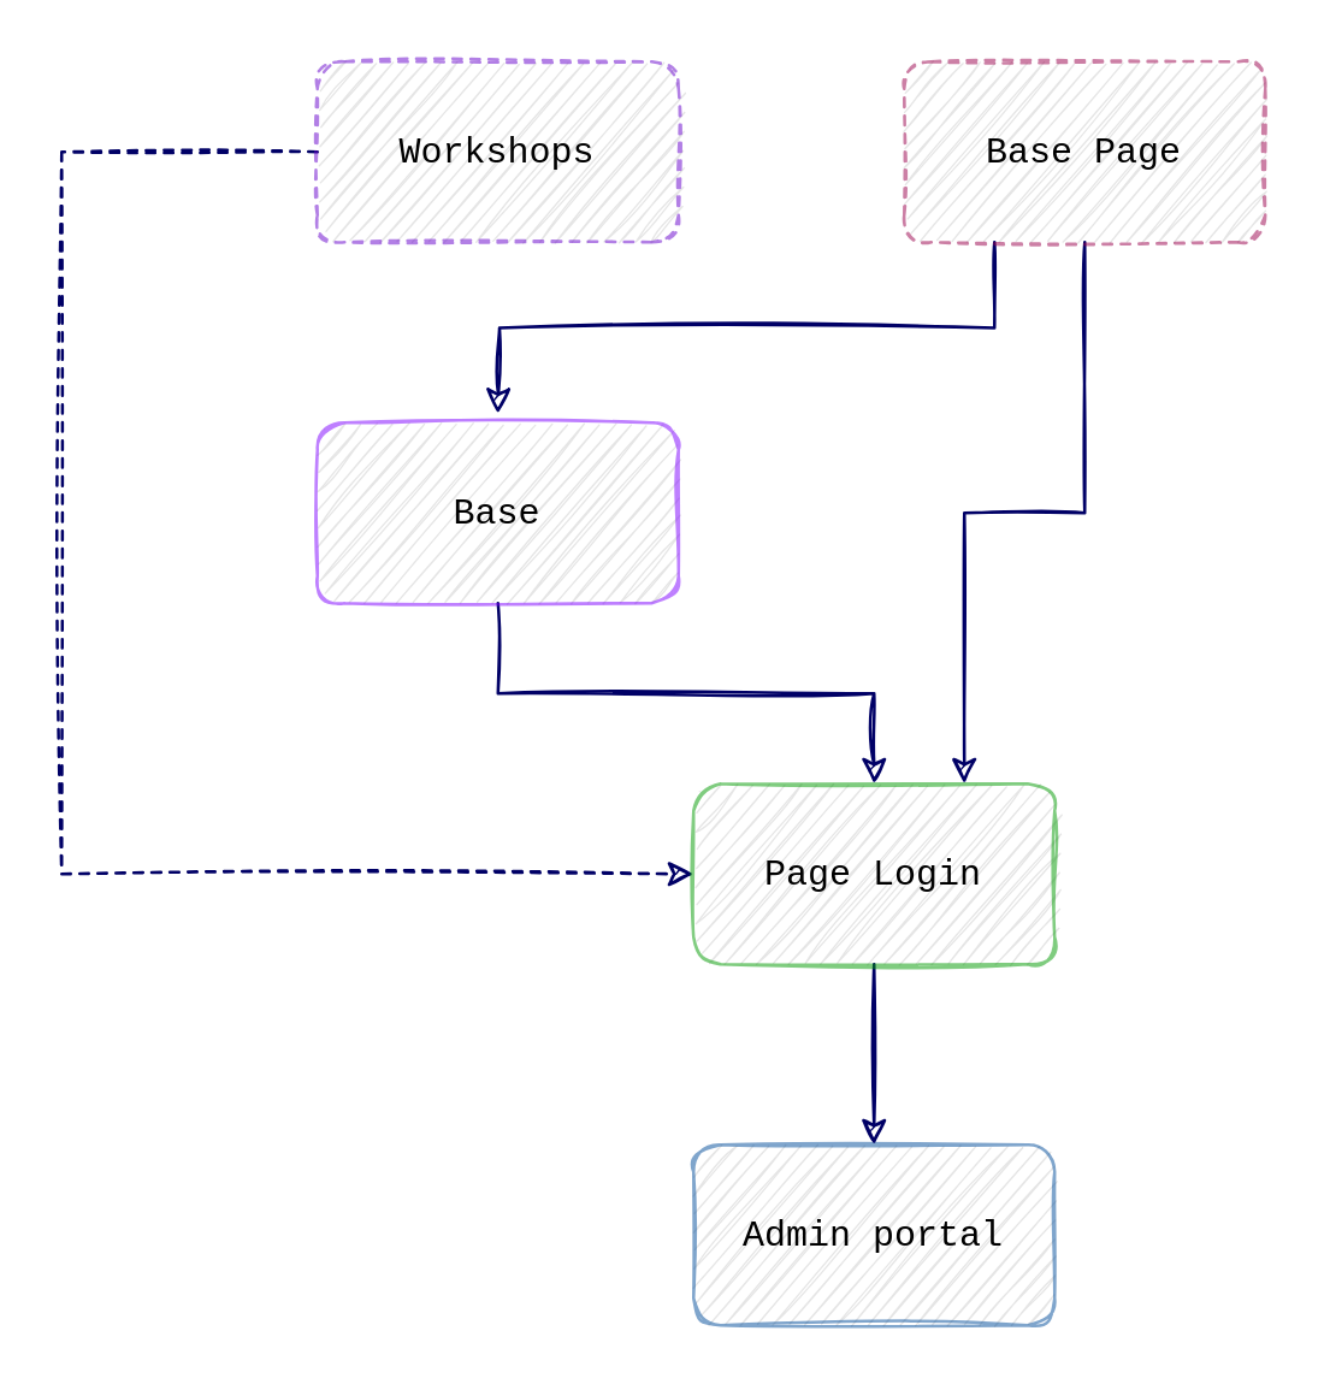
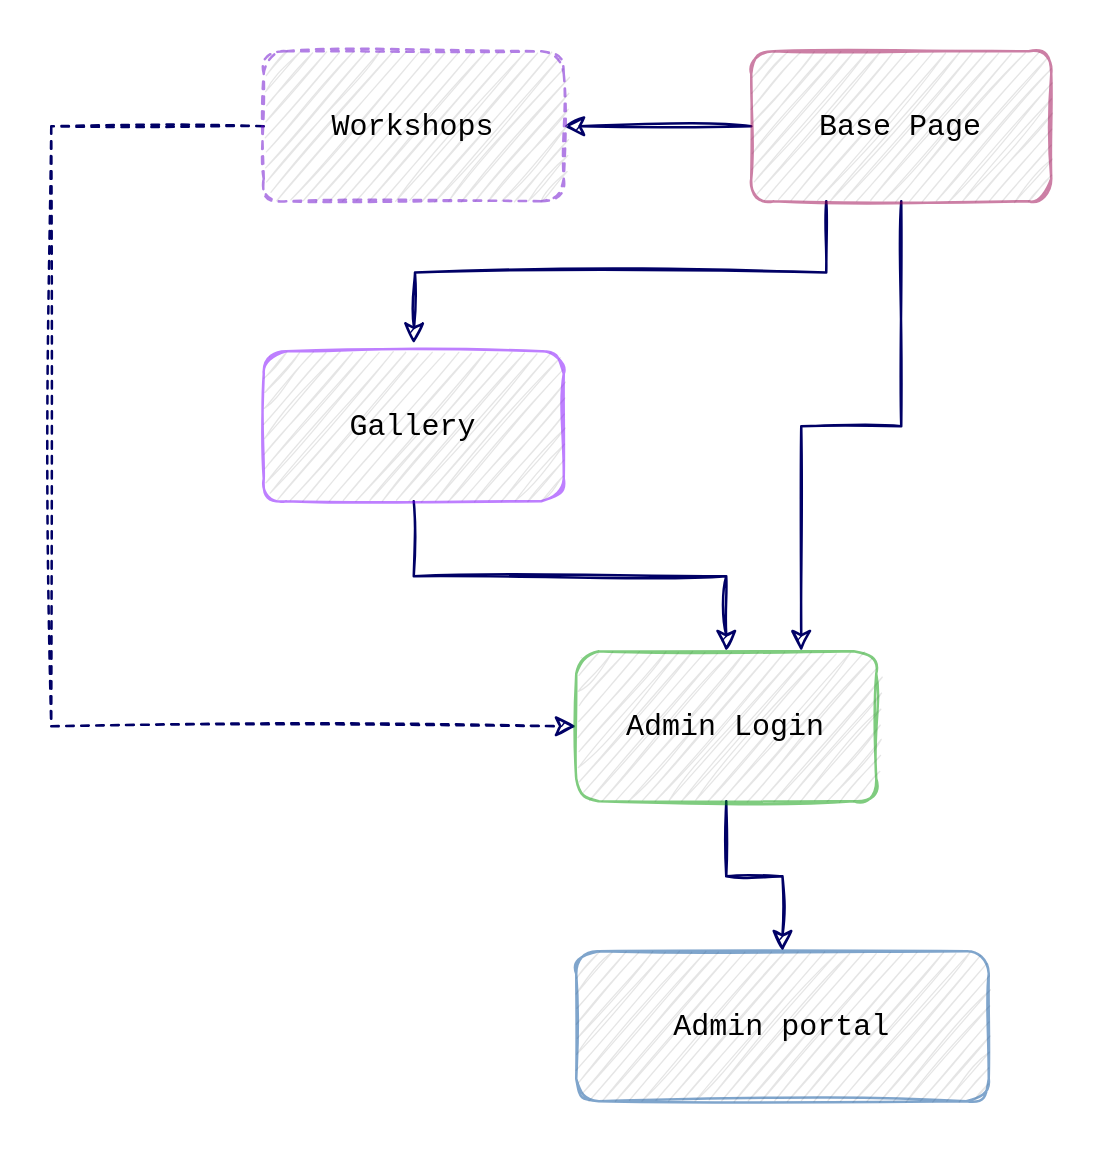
+ <mxCell id="2" style="edgeStyle=orthogonalEdgeStyle;rounded=0;orthogonalLoop=1;jettySize=auto;html=1;sketch=1;strokeColor=#000066;" edge="1" parent="1" source="5" target="9"><mxGeometry relative="1" as="geometry" /></mxCell>
- <mxCell id="5" value="&lt;font face=&quot;Courier New&quot;&gt;Base Page&lt;/font&gt;" style="rounded=1;whiteSpace=wrap;html=1;sketch=1;strokeColor=#99004D;fillColor=#CCCCCC;opacity=50;dashed=1;" vertex="1" parent="1"><mxGeometry x="300" y="20" width="120" height="60" as="geometry" /></mxCell>
+ <mxCell id="5" value="&lt;font face=&quot;Courier New&quot;&gt;Base Page&lt;/font&gt;" style="rounded=1;whiteSpace=wrap;html=1;sketch=1;strokeColor=#99004D;fillColor=#CCCCCC;opacity=50;" vertex="1" parent="1"><mxGeometry x="300" y="20" width="120" height="60" as="geometry" /></mxCell>
- <mxCell id="7" value="&lt;font face=&quot;Courier New&quot;&gt;Base&lt;/font&gt;" style="rounded=1;whiteSpace=wrap;html=1;sketch=1;strokeColor=#7F00FF;fillColor=#CCCCCC;opacity=50;" vertex="1" parent="1"><mxGeometry x="105" y="140" width="120" height="60" as="geometry" /></mxCell>
+ <mxCell id="7" value="&lt;font face=&quot;Courier New&quot;&gt;Gallery&lt;/font&gt;" style="rounded=1;whiteSpace=wrap;html=1;sketch=1;strokeColor=#7F00FF;fillColor=#CCCCCC;opacity=50;" vertex="1" parent="1"><mxGeometry x="105" y="140" width="120" height="60" as="geometry" /></mxCell>
- <mxCell id="12" value="&lt;font face=&quot;Courier New&quot;&gt;Page Login&lt;/font&gt;" style="rounded=1;whiteSpace=wrap;html=1;sketch=1;strokeColor=#009900;fillColor=#CCCCCC;opacity=50;" vertex="1" parent="1"><mxGeometry x="230" y="260" width="120" height="60" as="geometry" /></mxCell>
+ <mxCell id="12" value="&lt;font face=&quot;Courier New&quot;&gt;Admin Login&lt;/font&gt;" style="rounded=1;whiteSpace=wrap;html=1;sketch=1;strokeColor=#009900;fillColor=#CCCCCC;opacity=50;" vertex="1" parent="1"><mxGeometry x="230" y="260" width="120" height="60" as="geometry" /></mxCell>
- <mxCell id="10" value="&lt;font face=&quot;Courier New&quot;&gt;Admin portal&lt;/font&gt;" style="rounded=1;whiteSpace=wrap;html=1;sketch=1;strokeColor=#004C99;fillColor=#CCCCCC;opacity=50;" vertex="1" parent="1"><mxGeometry x="230" y="380" width="120" height="60" as="geometry" /></mxCell>
+ <mxCell id="10" value="&lt;font face=&quot;Courier New&quot;&gt;Admin portal&lt;/font&gt;" style="rounded=1;whiteSpace=wrap;html=1;sketch=1;strokeColor=#004C99;fillColor=#CCCCCC;opacity=50;" vertex="1" parent="1"><mxGeometry x="230" y="380" width="165" height="60" as="geometry" /></mxCell>
